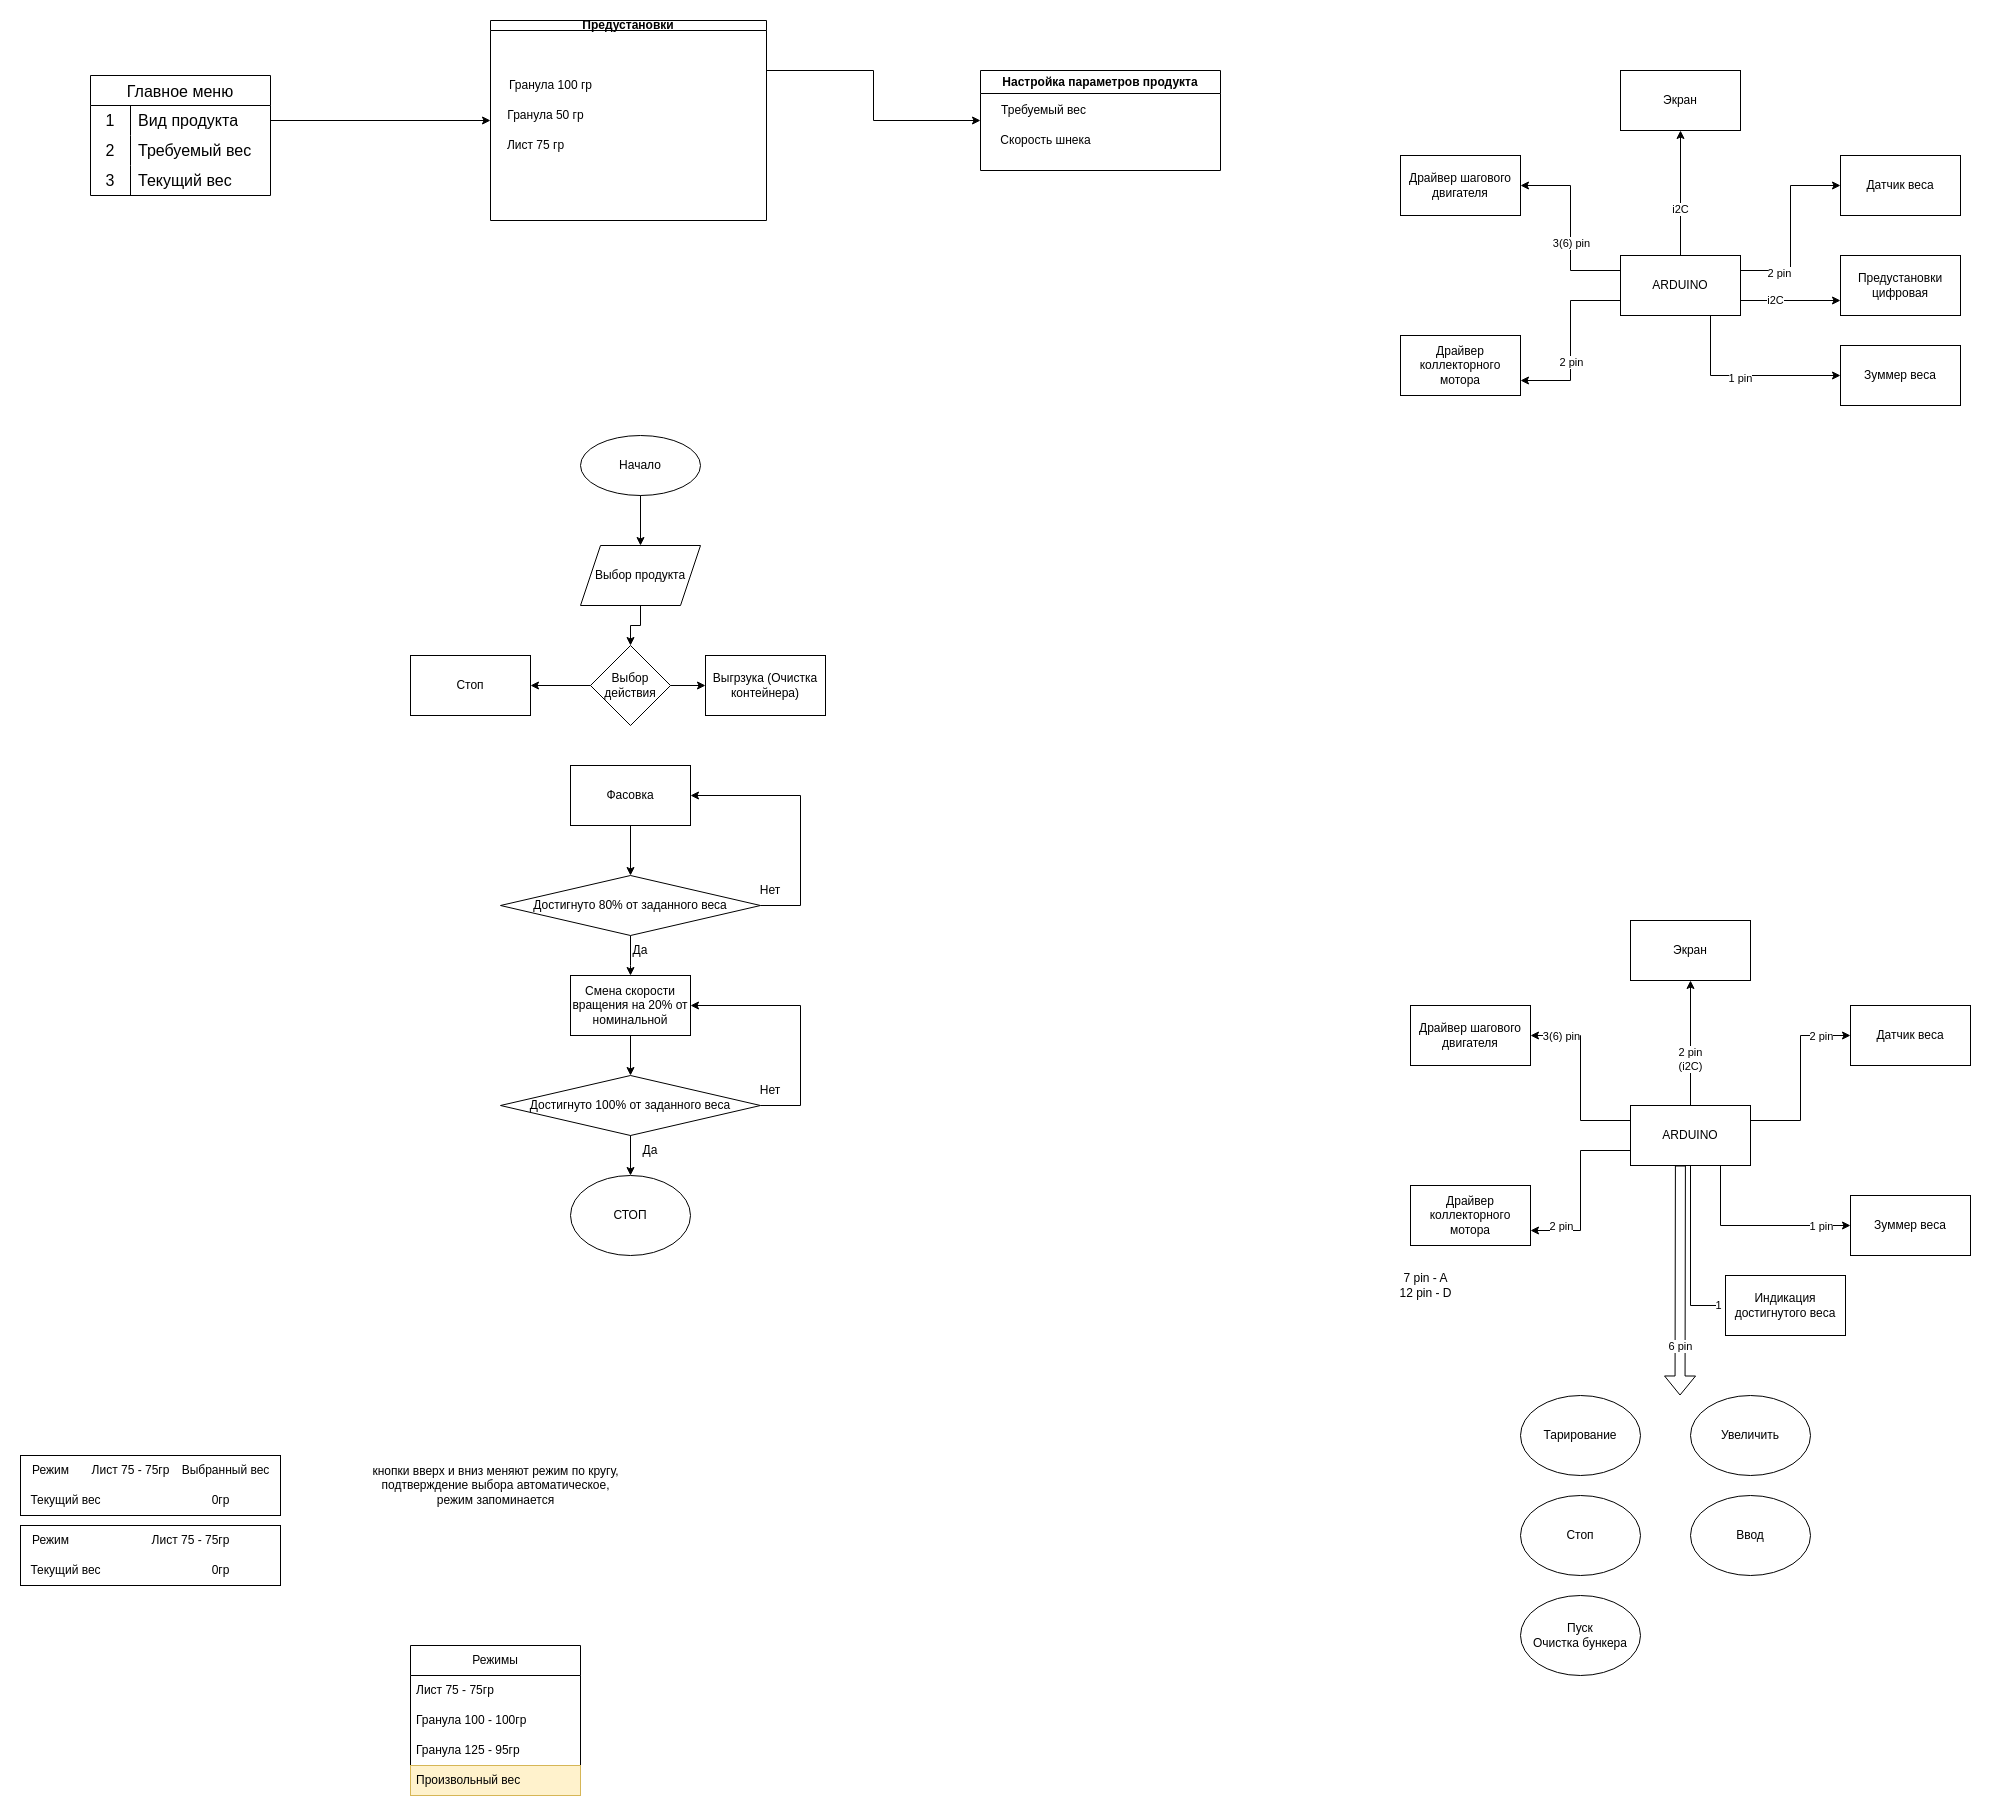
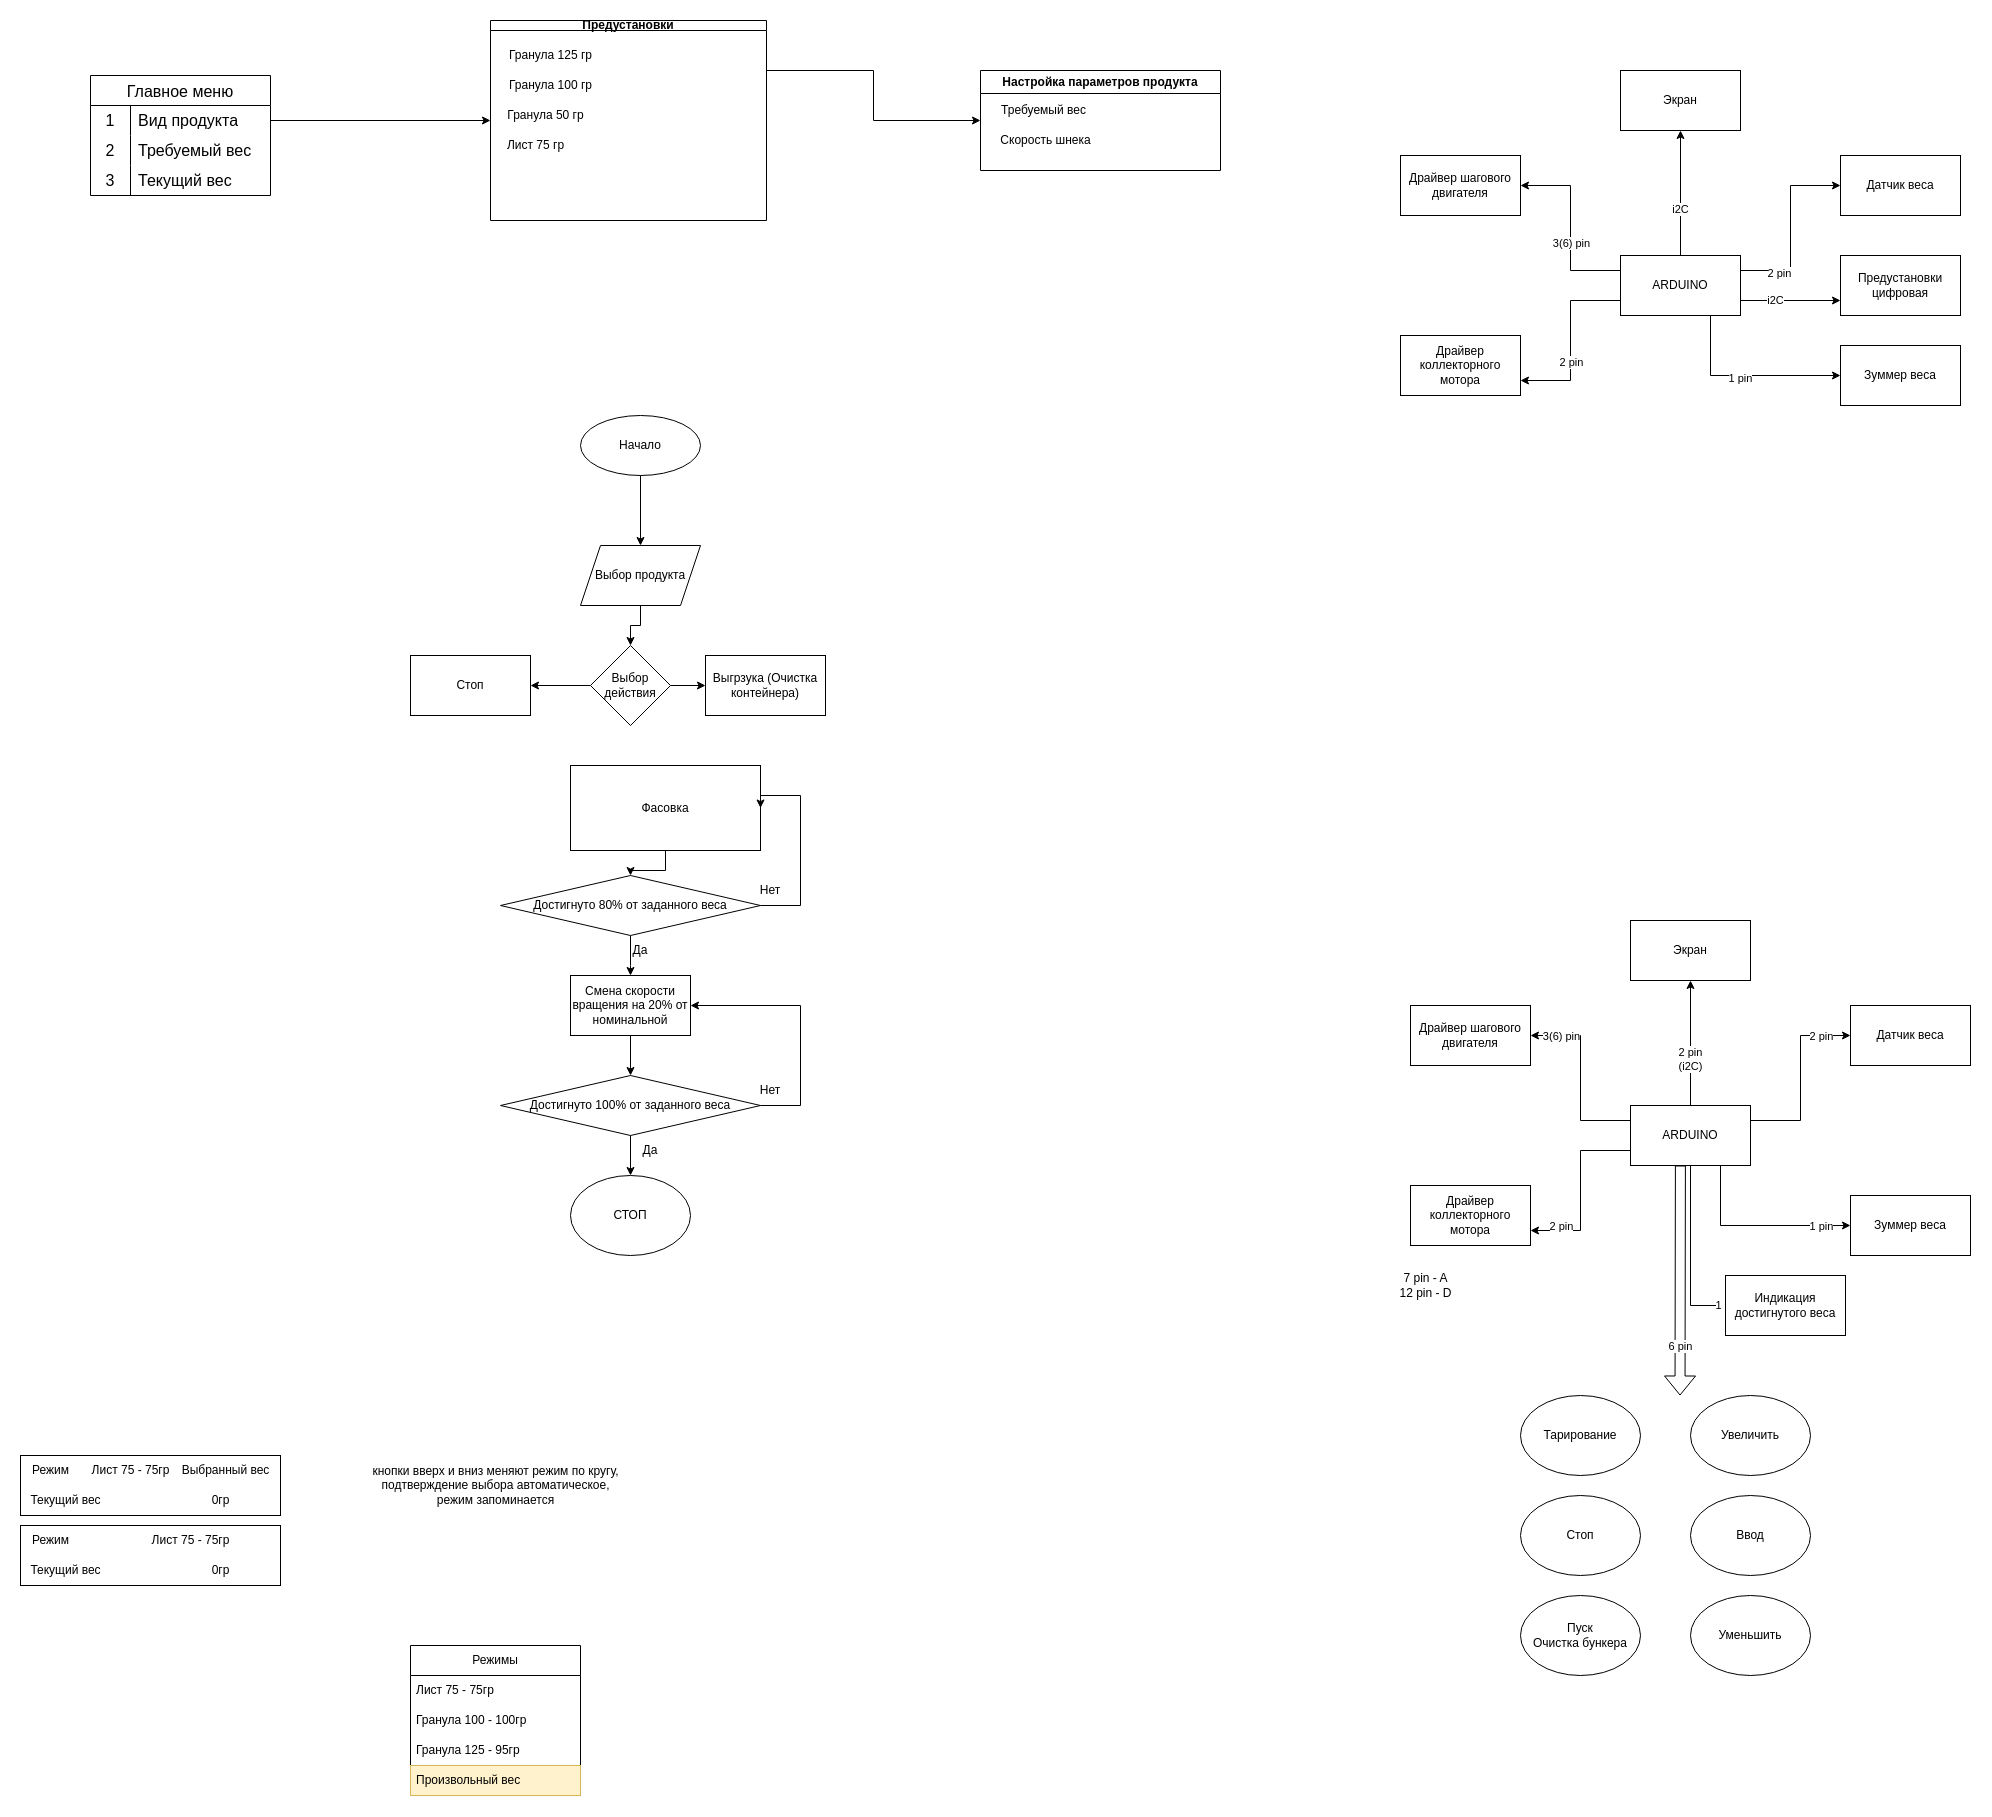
+ <mxCell id="14" value="Гранула 125 гр" style="text;html=1;align=center;verticalAlign=middle;resizable=0;points=[];autosize=1;strokeColor=none;fillColor=none;" parent="13" vertex="1"><mxGeometry x="5" y="20" width="110" height="30" as="geometry" /></mxCell>
- <mxCell id="24" value="Начало" style="ellipse;whiteSpace=wrap;html=1;" parent="22" vertex="1"><mxGeometry x="170" y="20" width="120" height="60" as="geometry" /></mxCell>
+ <mxCell id="24" value="Начало" style="ellipse;whiteSpace=wrap;html=1;" parent="22" vertex="1"><mxGeometry x="170" width="120" height="60" as="geometry" /></mxCell>
- <mxCell id="30" value="Фасовка" style="rounded=0;whiteSpace=wrap;html=1;" parent="22" vertex="1"><mxGeometry x="160" y="350" width="120" height="60" as="geometry" /></mxCell>
+ <mxCell id="30" value="Фасовка" style="rounded=0;whiteSpace=wrap;html=1;" parent="22" vertex="1"><mxGeometry x="160" y="350" width="190" height="85" as="geometry" /></mxCell>
+ <mxCell id="91" value="Уменьшить" style="ellipse;whiteSpace=wrap;html=1;" parent="1" vertex="1"><mxGeometry x="1690" y="1595" width="120" height="80" as="geometry" /></mxCell>
